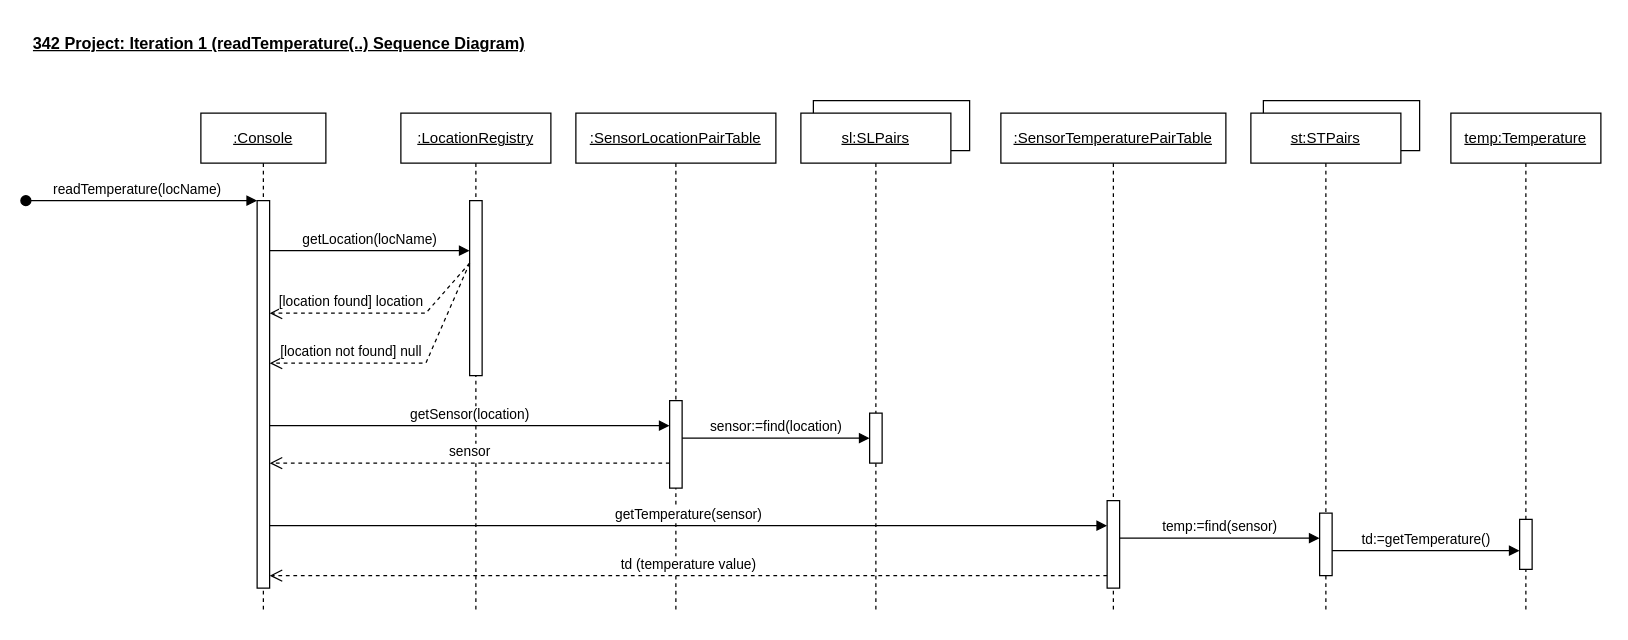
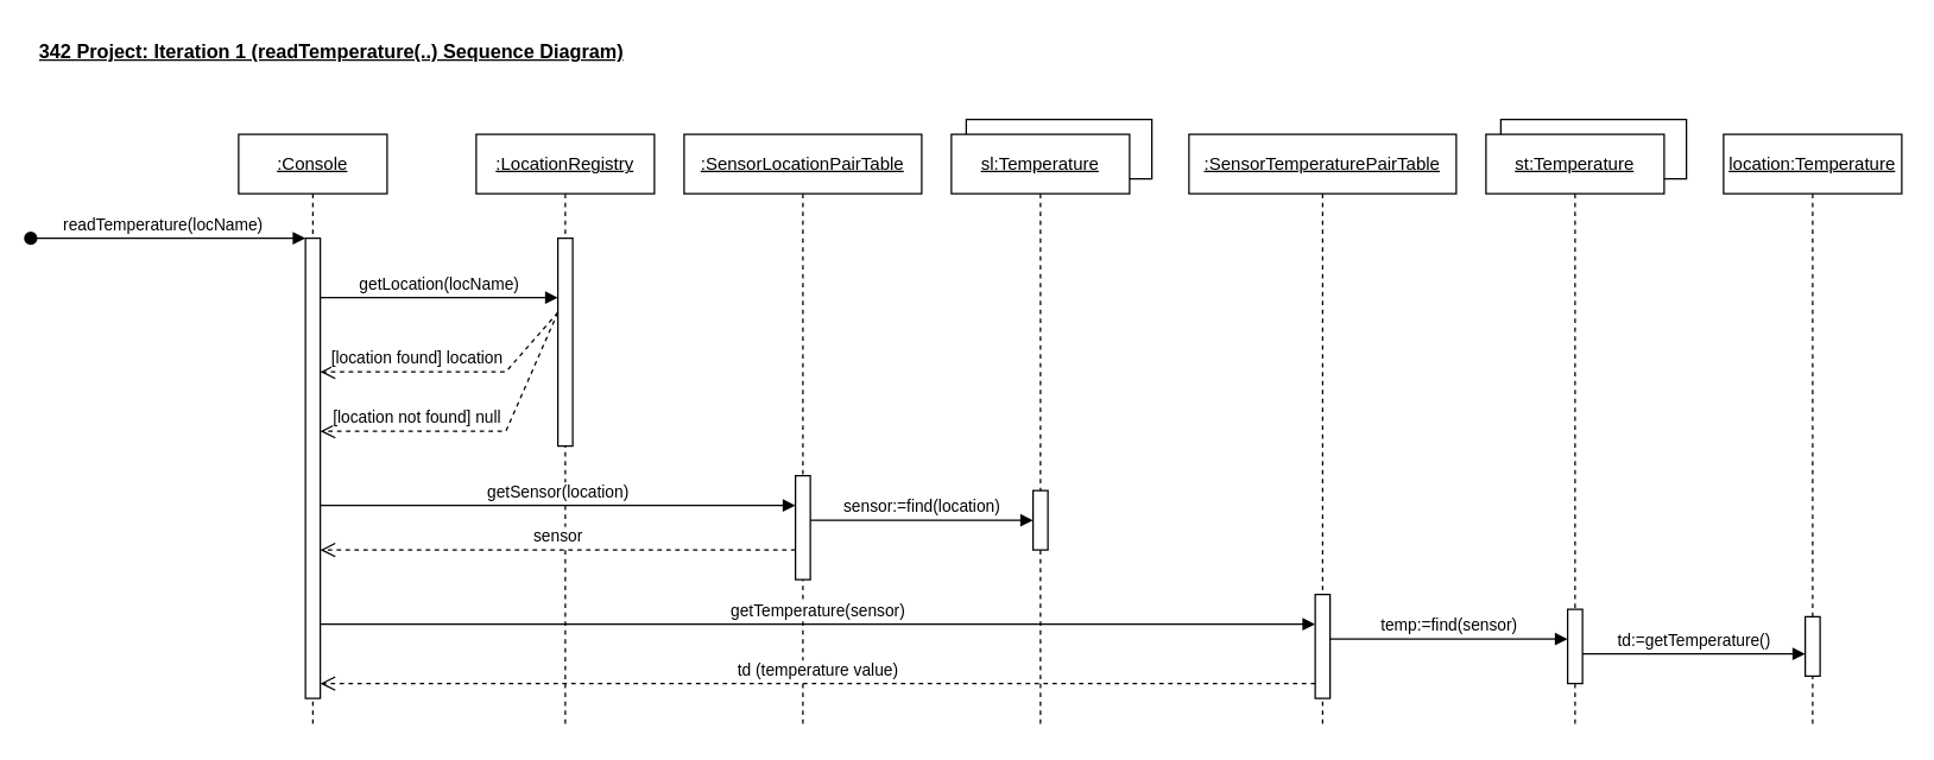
- <mxCell id="24" value="&lt;u&gt;sl:SLPairs&lt;/u&gt;" style="shape=umlLifeline;perimeter=lifelinePerimeter;whiteSpace=wrap;html=1;container=0;dropTarget=0;collapsible=0;recursiveResize=0;outlineConnect=0;portConstraint=eastwest;newEdgeStyle={&quot;edgeStyle&quot;:&quot;elbowEdgeStyle&quot;,&quot;elbow&quot;:&quot;vertical&quot;,&quot;curved&quot;:0,&quot;rounded&quot;:0};" parent="1" vertex="1"><mxGeometry x="640" y="90" width="120" height="400" as="geometry" /></mxCell>
+ <mxCell id="24" value="&lt;u&gt;sl:Temperature&lt;/u&gt;" style="shape=umlLifeline;perimeter=lifelinePerimeter;whiteSpace=wrap;html=1;container=0;dropTarget=0;collapsible=0;recursiveResize=0;outlineConnect=0;portConstraint=eastwest;newEdgeStyle={&quot;edgeStyle&quot;:&quot;elbowEdgeStyle&quot;,&quot;elbow&quot;:&quot;vertical&quot;,&quot;curved&quot;:0,&quot;rounded&quot;:0};" parent="1" vertex="1"><mxGeometry x="640" y="90" width="120" height="400" as="geometry" /></mxCell>
- <mxCell id="19" value="&lt;u&gt;st:STPairs&lt;/u&gt;" style="shape=umlLifeline;perimeter=lifelinePerimeter;whiteSpace=wrap;html=1;container=0;dropTarget=0;collapsible=0;recursiveResize=0;outlineConnect=0;portConstraint=eastwest;newEdgeStyle={&quot;edgeStyle&quot;:&quot;elbowEdgeStyle&quot;,&quot;elbow&quot;:&quot;vertical&quot;,&quot;curved&quot;:0,&quot;rounded&quot;:0};" parent="1" vertex="1"><mxGeometry x="1000" y="90" width="120" height="400" as="geometry" /></mxCell>
+ <mxCell id="19" value="&lt;u&gt;st:Temperature&lt;/u&gt;" style="shape=umlLifeline;perimeter=lifelinePerimeter;whiteSpace=wrap;html=1;container=0;dropTarget=0;collapsible=0;recursiveResize=0;outlineConnect=0;portConstraint=eastwest;newEdgeStyle={&quot;edgeStyle&quot;:&quot;elbowEdgeStyle&quot;,&quot;elbow&quot;:&quot;vertical&quot;,&quot;curved&quot;:0,&quot;rounded&quot;:0};" parent="1" vertex="1"><mxGeometry x="1000" y="90" width="120" height="400" as="geometry" /></mxCell>
- <mxCell id="27" value="&lt;u&gt;temp:Temperature&lt;/u&gt;" style="shape=umlLifeline;perimeter=lifelinePerimeter;whiteSpace=wrap;html=1;container=0;dropTarget=0;collapsible=0;recursiveResize=0;outlineConnect=0;portConstraint=eastwest;newEdgeStyle={&quot;edgeStyle&quot;:&quot;elbowEdgeStyle&quot;,&quot;elbow&quot;:&quot;vertical&quot;,&quot;curved&quot;:0,&quot;rounded&quot;:0};" parent="1" vertex="1"><mxGeometry x="1160" y="90" width="120" height="400" as="geometry" /></mxCell>
+ <mxCell id="27" value="&lt;u&gt;location:Temperature&lt;/u&gt;" style="shape=umlLifeline;perimeter=lifelinePerimeter;whiteSpace=wrap;html=1;container=0;dropTarget=0;collapsible=0;recursiveResize=0;outlineConnect=0;portConstraint=eastwest;newEdgeStyle={&quot;edgeStyle&quot;:&quot;elbowEdgeStyle&quot;,&quot;elbow&quot;:&quot;vertical&quot;,&quot;curved&quot;:0,&quot;rounded&quot;:0};" parent="1" vertex="1"><mxGeometry x="1160" y="90" width="120" height="400" as="geometry" /></mxCell>
